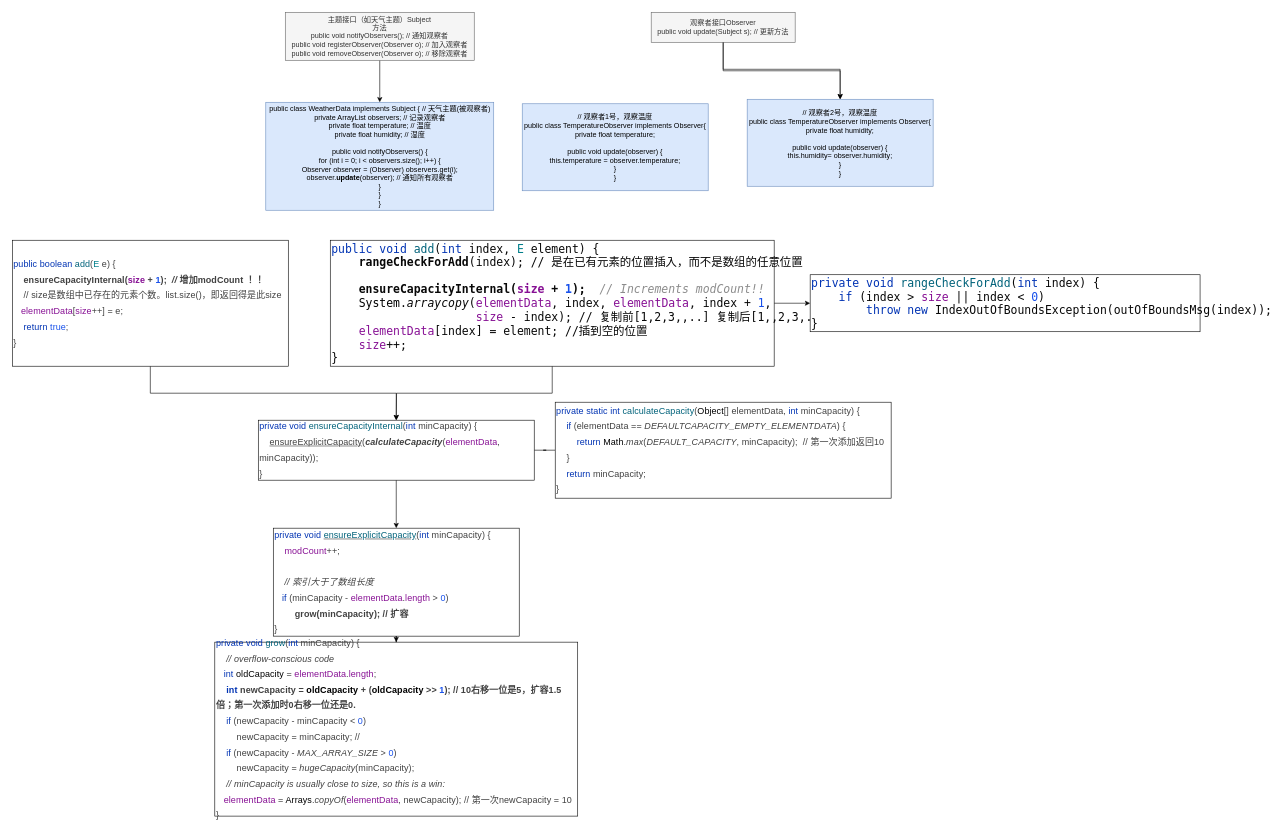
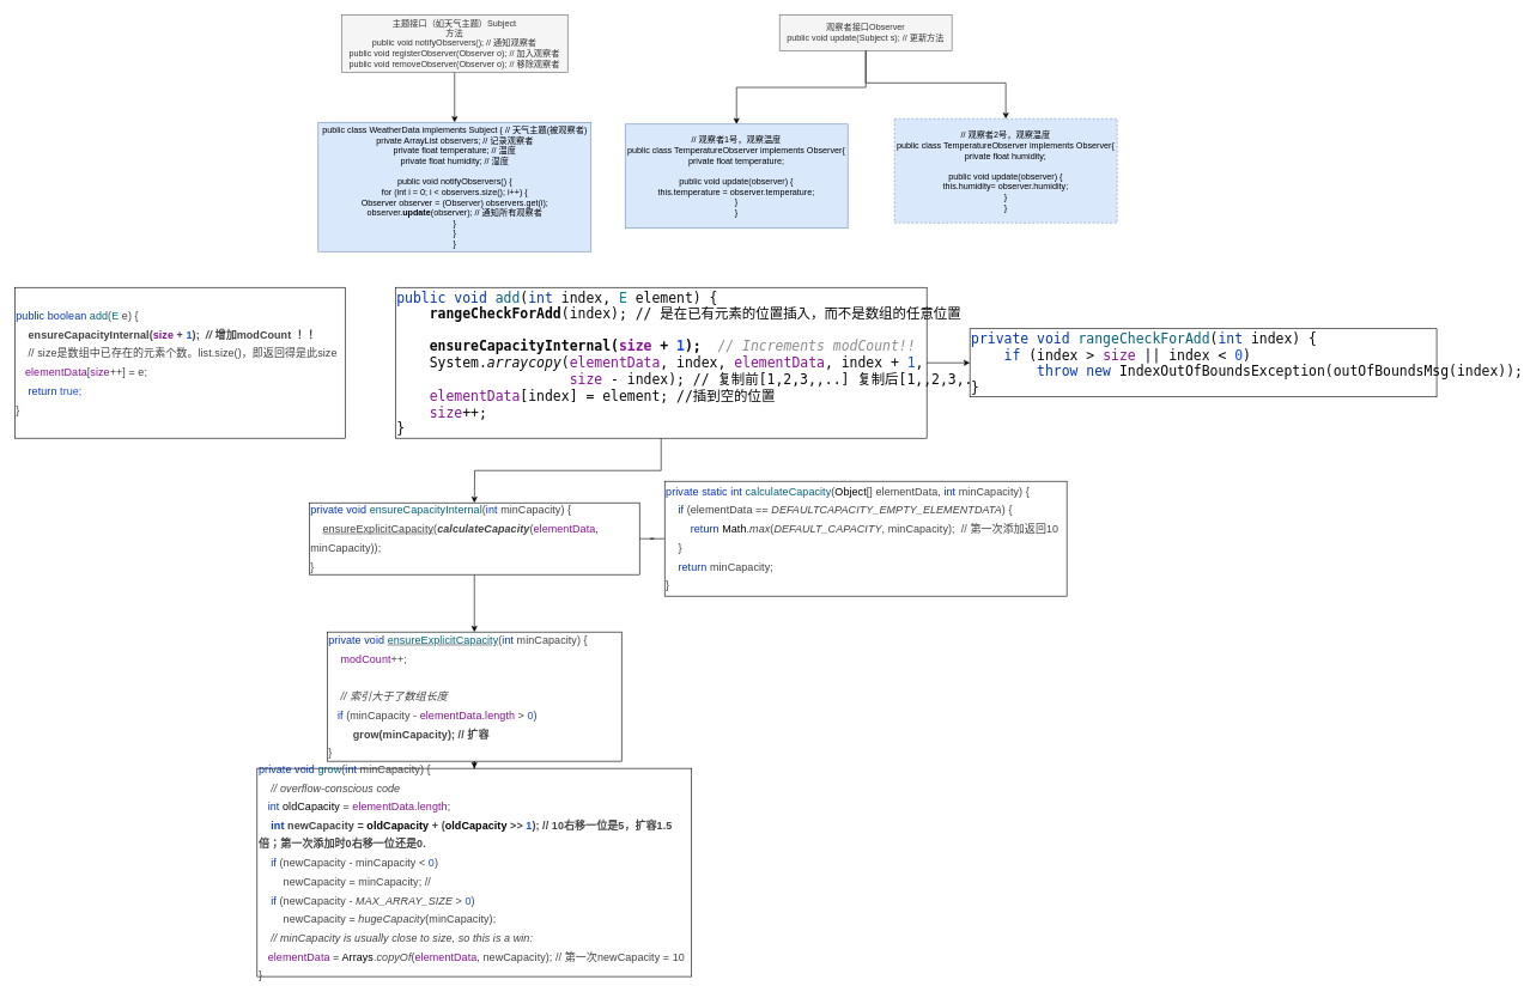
- <mxCell id="5" value="" style="edgeStyle=orthogonalEdgeStyle;rounded=0;orthogonalLoop=1;jettySize=auto;html=1;" parent="1" source="6" target="9" edge="1"><mxGeometry relative="1" as="geometry" /></mxCell>
+ <mxCell id="5" value="" style="edgeStyle=orthogonalEdgeStyle;rounded=0;orthogonalLoop=1;jettySize=auto;html=1;" parent="1" source="6" target="7" edge="1"><mxGeometry relative="1" as="geometry" /></mxCell>
- <mxCell id="9" value="// 观察者2号，观察温度&lt;br&gt;public class TemperatureObserver&amp;nbsp;implements Observer{&lt;br&gt;&lt;div&gt;private float humidity;&lt;br&gt;&lt;/div&gt;&lt;div&gt;&lt;br&gt;&lt;/div&gt;&lt;div&gt;&lt;span&gt; &lt;/span&gt;public void update(observer&lt;span&gt;) {&lt;/span&gt;&lt;/div&gt;&lt;div&gt;&lt;/div&gt;this.humidity= observer.humidity;&lt;br&gt;&lt;div&gt;&lt;span&gt; &lt;/span&gt;}&lt;/div&gt;}" style="whiteSpace=wrap;html=1;strokeColor=#6c8ebf;fillColor=#dae8fc;" parent="1" vertex="1"><mxGeometry x="1245" y="165" width="310" height="145" as="geometry" /></mxCell>
+ <mxCell id="9" value="// 观察者2号，观察温度&lt;br&gt;public class TemperatureObserver&amp;nbsp;implements Observer{&lt;br&gt;&lt;div&gt;private float humidity;&lt;br&gt;&lt;/div&gt;&lt;div&gt;&lt;br&gt;&lt;/div&gt;&lt;div&gt;&lt;span&gt; &lt;/span&gt;public void update(observer&lt;span&gt;) {&lt;/span&gt;&lt;/div&gt;&lt;div&gt;&lt;/div&gt;this.humidity= observer.humidity;&lt;br&gt;&lt;div&gt;&lt;span&gt; &lt;/span&gt;}&lt;/div&gt;}" style="whiteSpace=wrap;html=1;strokeColor=#6c8ebf;fillColor=#dae8fc;dashed=1;" parent="1" vertex="1"><mxGeometry x="1245" y="165" width="310" height="145" as="geometry" /></mxCell>
- <mxCell id="10" value="" style="edgeStyle=orthogonalEdgeStyle;rounded=0;orthogonalLoop=1;jettySize=auto;html=1;" edge="1" parent="1" source="11" target="14"><mxGeometry relative="1" as="geometry" /></mxCell>
